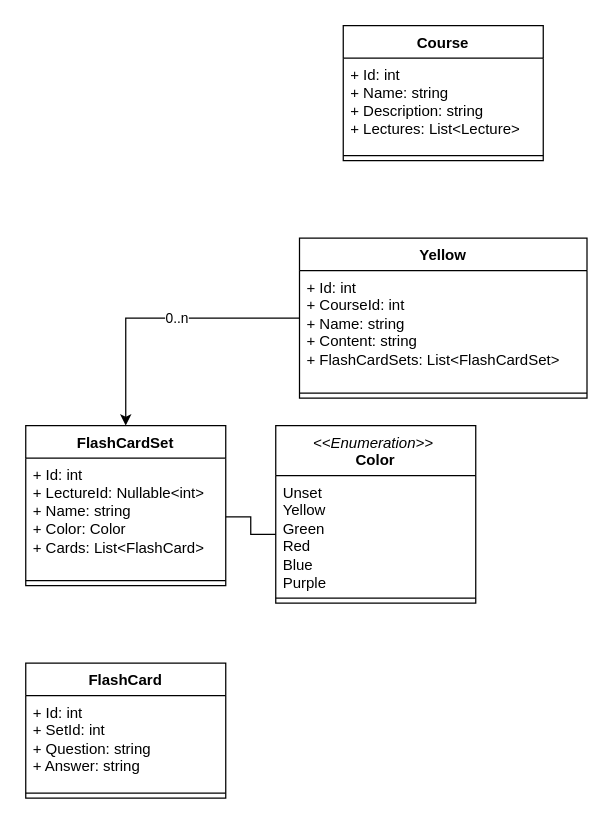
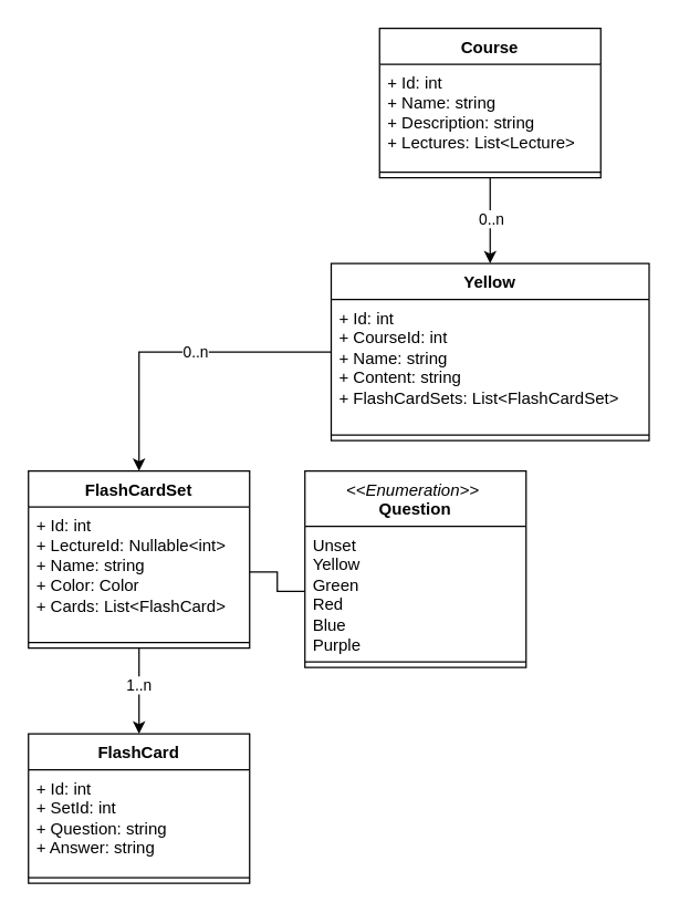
+ <mxCell id="2" style="edgeStyle=orthogonalEdgeStyle;rounded=0;orthogonalLoop=1;jettySize=auto;html=1;entryX=0.5;entryY=0;entryDx=0;entryDy=0;" edge="1" parent="1" source="4" target="9"><mxGeometry relative="1" as="geometry" /></mxCell>
+ <mxCell id="3" value="0..n" style="edgeLabel;html=1;align=center;verticalAlign=middle;resizable=0;points=[];" vertex="1" connectable="0" parent="2"><mxGeometry x="0.227" relative="1" as="geometry"><mxPoint y="-9" as="offset" /></mxGeometry></mxCell>
- <mxCell id="20" value="&lt;div&gt;&lt;span style=&quot;font-weight: normal;&quot;&gt;&lt;i&gt;&amp;lt;&amp;lt;Enumeration&amp;gt;&amp;gt;&lt;/i&gt;&lt;/span&gt;&amp;nbsp;&lt;/div&gt;&lt;div&gt;Color&lt;/div&gt;" style="swimlane;fontStyle=1;align=center;verticalAlign=top;childLayout=stackLayout;horizontal=1;startSize=40;horizontalStack=0;resizeParent=1;resizeParentMax=0;resizeLast=0;collapsible=1;marginBottom=0;whiteSpace=wrap;html=1;" vertex="1" parent="1"><mxGeometry x="220" y="340" width="160" height="142" as="geometry" /></mxCell>
+ <mxCell id="20" value="&lt;div&gt;&lt;span style=&quot;font-weight: normal;&quot;&gt;&lt;i&gt;&amp;lt;&amp;lt;Enumeration&amp;gt;&amp;gt;&lt;/i&gt;&lt;/span&gt;&amp;nbsp;&lt;/div&gt;&lt;div&gt;Question&lt;/div&gt;" style="swimlane;fontStyle=1;align=center;verticalAlign=top;childLayout=stackLayout;horizontal=1;startSize=40;horizontalStack=0;resizeParent=1;resizeParentMax=0;resizeLast=0;collapsible=1;marginBottom=0;whiteSpace=wrap;html=1;" vertex="1" parent="1"><mxGeometry x="220" y="340" width="160" height="142" as="geometry" /></mxCell>
+ <mxCell id="12" style="edgeStyle=orthogonalEdgeStyle;rounded=0;orthogonalLoop=1;jettySize=auto;html=1;entryX=0.5;entryY=0;entryDx=0;entryDy=0;" edge="1" parent="1" source="14" target="17"><mxGeometry relative="1" as="geometry" /></mxCell>
+ <mxCell id="13" value="1..n" style="edgeLabel;html=1;align=center;verticalAlign=middle;resizable=0;points=[];" vertex="1" connectable="0" parent="12"><mxGeometry x="-0.174" y="-1" relative="1" as="geometry"><mxPoint as="offset" /></mxGeometry></mxCell>
